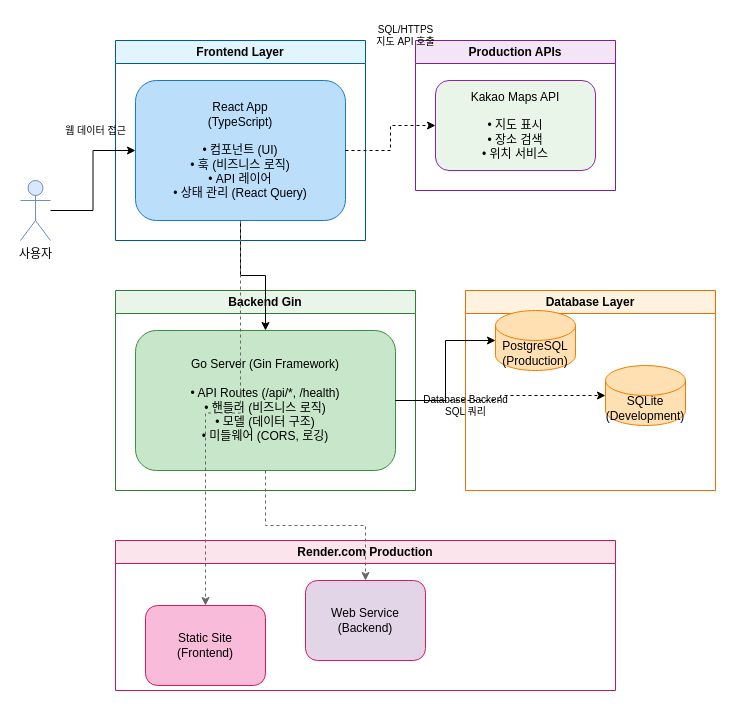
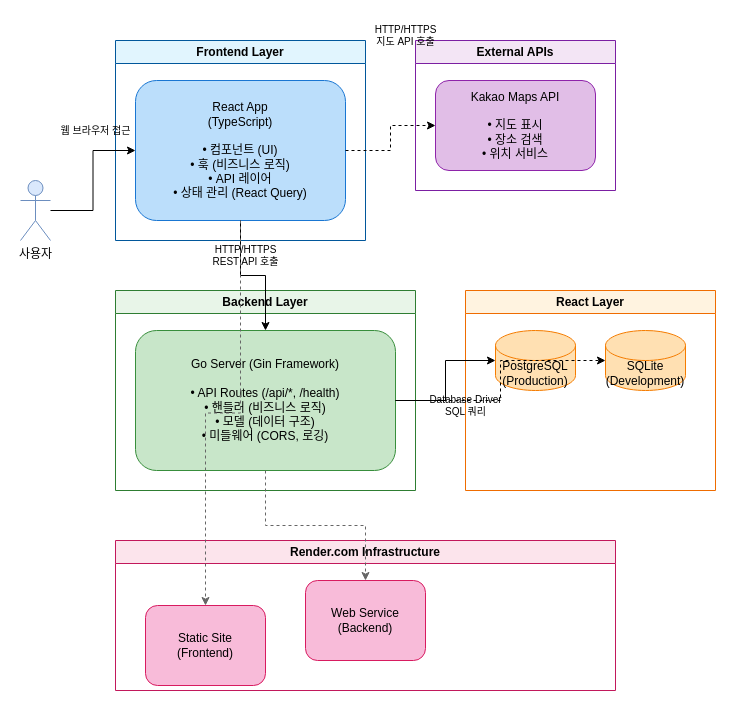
- <mxCell id="23" value="SQL/HTTPS&#10;지도 API 호출" style="text;html=1;align=center;verticalAlign=middle;resizable=0;points=[];autosize=1;strokeColor=none;fillColor=none;fontSize=10;" vertex="1" parent="1"><mxGeometry x="365" y="20" width="80" height="30" as="geometry" /></mxCell>
+ <mxCell id="23" value="HTTP/HTTPS&#10;지도 API 호출" style="text;html=1;align=center;verticalAlign=middle;resizable=0;points=[];autosize=1;strokeColor=none;fillColor=none;fontSize=10;" vertex="1" parent="1"><mxGeometry x="365" y="20" width="80" height="30" as="geometry" /></mxCell>
- <mxCell id="5" value="Production APIs" style="swimlane;whiteSpace=wrap;html=1;fillColor=#f3e5f5;strokeColor=#7b1fa2;" vertex="1" parent="1"><mxGeometry x="415" y="40" width="200" height="150" as="geometry" /></mxCell>
+ <mxCell id="5" value="External APIs" style="swimlane;whiteSpace=wrap;html=1;fillColor=#f3e5f5;strokeColor=#7b1fa2;" vertex="1" parent="1"><mxGeometry x="415" y="40" width="200" height="150" as="geometry" /></mxCell>
- <mxCell id="6" value="Kakao Maps API&#10;&#10;• 지도 표시&#10;• 장소 검색&#10;• 위치 서비스" style="rounded=1;whiteSpace=wrap;html=1;fillColor=#e8f5e8;strokeColor=#8e24aa;" vertex="1" parent="5"><mxGeometry x="20" y="40" width="160" height="90" as="geometry" /></mxCell>
+ <mxCell id="6" value="Kakao Maps API&#10;&#10;• 지도 표시&#10;• 장소 검색&#10;• 위치 서비스" style="rounded=1;whiteSpace=wrap;html=1;fillColor=#e1bee7;strokeColor=#8e24aa;" vertex="1" parent="5"><mxGeometry x="20" y="40" width="160" height="90" as="geometry" /></mxCell>
- <mxCell id="22" value="웹 데이터 접근" style="text;html=1;align=center;verticalAlign=middle;resizable=0;points=[];autosize=1;strokeColor=none;fillColor=none;fontSize=10;" vertex="1" parent="1"><mxGeometry x="50" y="120" width="90" height="20" as="geometry" /></mxCell>
+ <mxCell id="22" value="웹 브라우저 접근" style="text;html=1;align=center;verticalAlign=middle;resizable=0;points=[];autosize=1;strokeColor=none;fillColor=none;fontSize=10;" vertex="1" parent="1"><mxGeometry x="50" y="120" width="90" height="20" as="geometry" /></mxCell>
+ <mxCell id="24" value="HTTP/HTTPS&#10;REST API 호출" style="text;html=1;align=center;verticalAlign=middle;resizable=0;points=[];autosize=1;strokeColor=none;fillColor=none;fontSize=10;" vertex="1" parent="1"><mxGeometry x="205" y="240" width="80" height="30" as="geometry" /></mxCell>
- <mxCell id="7" value="Backend Gin" style="swimlane;whiteSpace=wrap;html=1;fillColor=#e8f5e8;strokeColor=#2e7d32;" vertex="1" parent="1"><mxGeometry x="115" y="290" width="300" height="200" as="geometry" /></mxCell>
+ <mxCell id="7" value="Backend Layer" style="swimlane;whiteSpace=wrap;html=1;fillColor=#e8f5e8;strokeColor=#2e7d32;" vertex="1" parent="1"><mxGeometry x="115" y="290" width="300" height="200" as="geometry" /></mxCell>
- <mxCell id="9" value="Database Layer" style="swimlane;whiteSpace=wrap;html=1;fillColor=#fff3e0;strokeColor=#ef6c00;" vertex="1" parent="1"><mxGeometry x="465" y="290" width="250" height="200" as="geometry" /></mxCell>
+ <mxCell id="9" value="React Layer" style="swimlane;whiteSpace=wrap;html=1;fillColor=#fff3e0;strokeColor=#ef6c00;" vertex="1" parent="1"><mxGeometry x="465" y="290" width="250" height="200" as="geometry" /></mxCell>
- <mxCell id="10" value="PostgreSQL&#10;(Production)" style="shape=cylinder3;whiteSpace=wrap;html=1;boundedLbl=1;backgroundOutline=1;size=15;fillColor=#ffe0b2;strokeColor=#f57c00;" vertex="1" parent="9"><mxGeometry x="30" y="20" width="80" height="60" as="geometry" /></mxCell>
+ <mxCell id="10" value="PostgreSQL&#10;(Production)" style="shape=cylinder3;whiteSpace=wrap;html=1;boundedLbl=1;backgroundOutline=1;size=15;fillColor=#ffe0b2;strokeColor=#f57c00;" vertex="1" parent="9"><mxGeometry x="30" y="40" width="80" height="60" as="geometry" /></mxCell>
- <mxCell id="11" value="SQLite&#10;(Development)" style="shape=cylinder3;whiteSpace=wrap;html=1;boundedLbl=1;backgroundOutline=1;size=15;fillColor=#ffe0b2;strokeColor=#f57c00;" vertex="1" parent="9"><mxGeometry x="140" y="75" width="80" height="60" as="geometry" /></mxCell>
+ <mxCell id="11" value="SQLite&#10;(Development)" style="shape=cylinder3;whiteSpace=wrap;html=1;boundedLbl=1;backgroundOutline=1;size=15;fillColor=#ffe0b2;strokeColor=#f57c00;" vertex="1" parent="9"><mxGeometry x="140" y="40" width="80" height="60" as="geometry" /></mxCell>
- <mxCell id="25" value="Database Backend&#10;SQL 쿼리" style="text;html=1;align=center;verticalAlign=middle;resizable=0;points=[];autosize=1;strokeColor=none;fillColor=none;fontSize=10;" vertex="1" parent="1"><mxGeometry x="425" y="390" width="80" height="30" as="geometry" /></mxCell>
+ <mxCell id="25" value="Database Driver&#10;SQL 쿼리" style="text;html=1;align=center;verticalAlign=middle;resizable=0;points=[];autosize=1;strokeColor=none;fillColor=none;fontSize=10;" vertex="1" parent="1"><mxGeometry x="425" y="390" width="80" height="30" as="geometry" /></mxCell>
- <mxCell id="12" value="Render.com Production" style="swimlane;whiteSpace=wrap;html=1;fillColor=#fce4ec;strokeColor=#c2185b;" vertex="1" parent="1"><mxGeometry x="115" y="540" width="500" height="150" as="geometry" /></mxCell>
+ <mxCell id="12" value="Render.com Infrastructure" style="swimlane;whiteSpace=wrap;html=1;fillColor=#fce4ec;strokeColor=#c2185b;" vertex="1" parent="1"><mxGeometry x="115" y="540" width="500" height="150" as="geometry" /></mxCell>
- <mxCell id="14" value="Web Service&#10;(Backend)" style="rounded=1;whiteSpace=wrap;html=1;fillColor=#e1d5e7;strokeColor=#d81b60;" vertex="1" parent="12"><mxGeometry x="190" y="40" width="120" height="80" as="geometry" /></mxCell>
+ <mxCell id="14" value="Web Service&#10;(Backend)" style="rounded=1;whiteSpace=wrap;html=1;fillColor=#f8bbd9;strokeColor=#d81b60;" vertex="1" parent="12"><mxGeometry x="190" y="40" width="120" height="80" as="geometry" /></mxCell>
